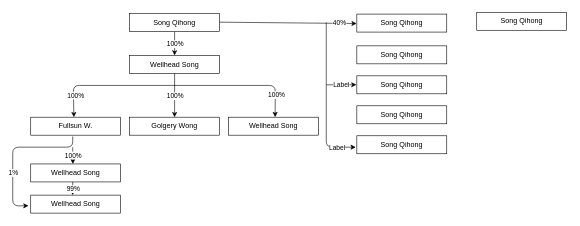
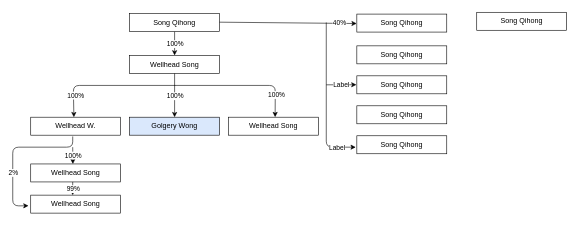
- <mxCell id="14" value="Fullsun W." style="rounded=0;whiteSpace=wrap;html=1;" vertex="1" parent="1"><mxGeometry x="50" y="195" width="150" height="30" as="geometry" /></mxCell>
+ <mxCell id="14" value="Wellhead W." style="rounded=0;whiteSpace=wrap;html=1;" vertex="1" parent="1"><mxGeometry x="50" y="195" width="150" height="30" as="geometry" /></mxCell>
- <mxCell id="12" value="Golgery Wong" style="rounded=0;whiteSpace=wrap;html=1;" vertex="1" parent="1"><mxGeometry x="215" y="195" width="150" height="30" as="geometry" /></mxCell>
+ <mxCell id="12" value="Golgery Wong" style="rounded=0;whiteSpace=wrap;html=1;fillColor=#dae8fc;" vertex="1" parent="1"><mxGeometry x="215" y="195" width="150" height="30" as="geometry" /></mxCell>
- <mxCell id="22" value="1%" style="edgeLabel;resizable=0;html=1;align=center;verticalAlign=middle;" connectable="0" vertex="1" parent="1"><mxGeometry x="20.005" y="287.999" as="geometry" /></mxCell>
+ <mxCell id="22" value="2%" style="edgeLabel;resizable=0;html=1;align=center;verticalAlign=middle;" connectable="0" vertex="1" parent="1"><mxGeometry x="20.005" y="287.999" as="geometry" /></mxCell>
